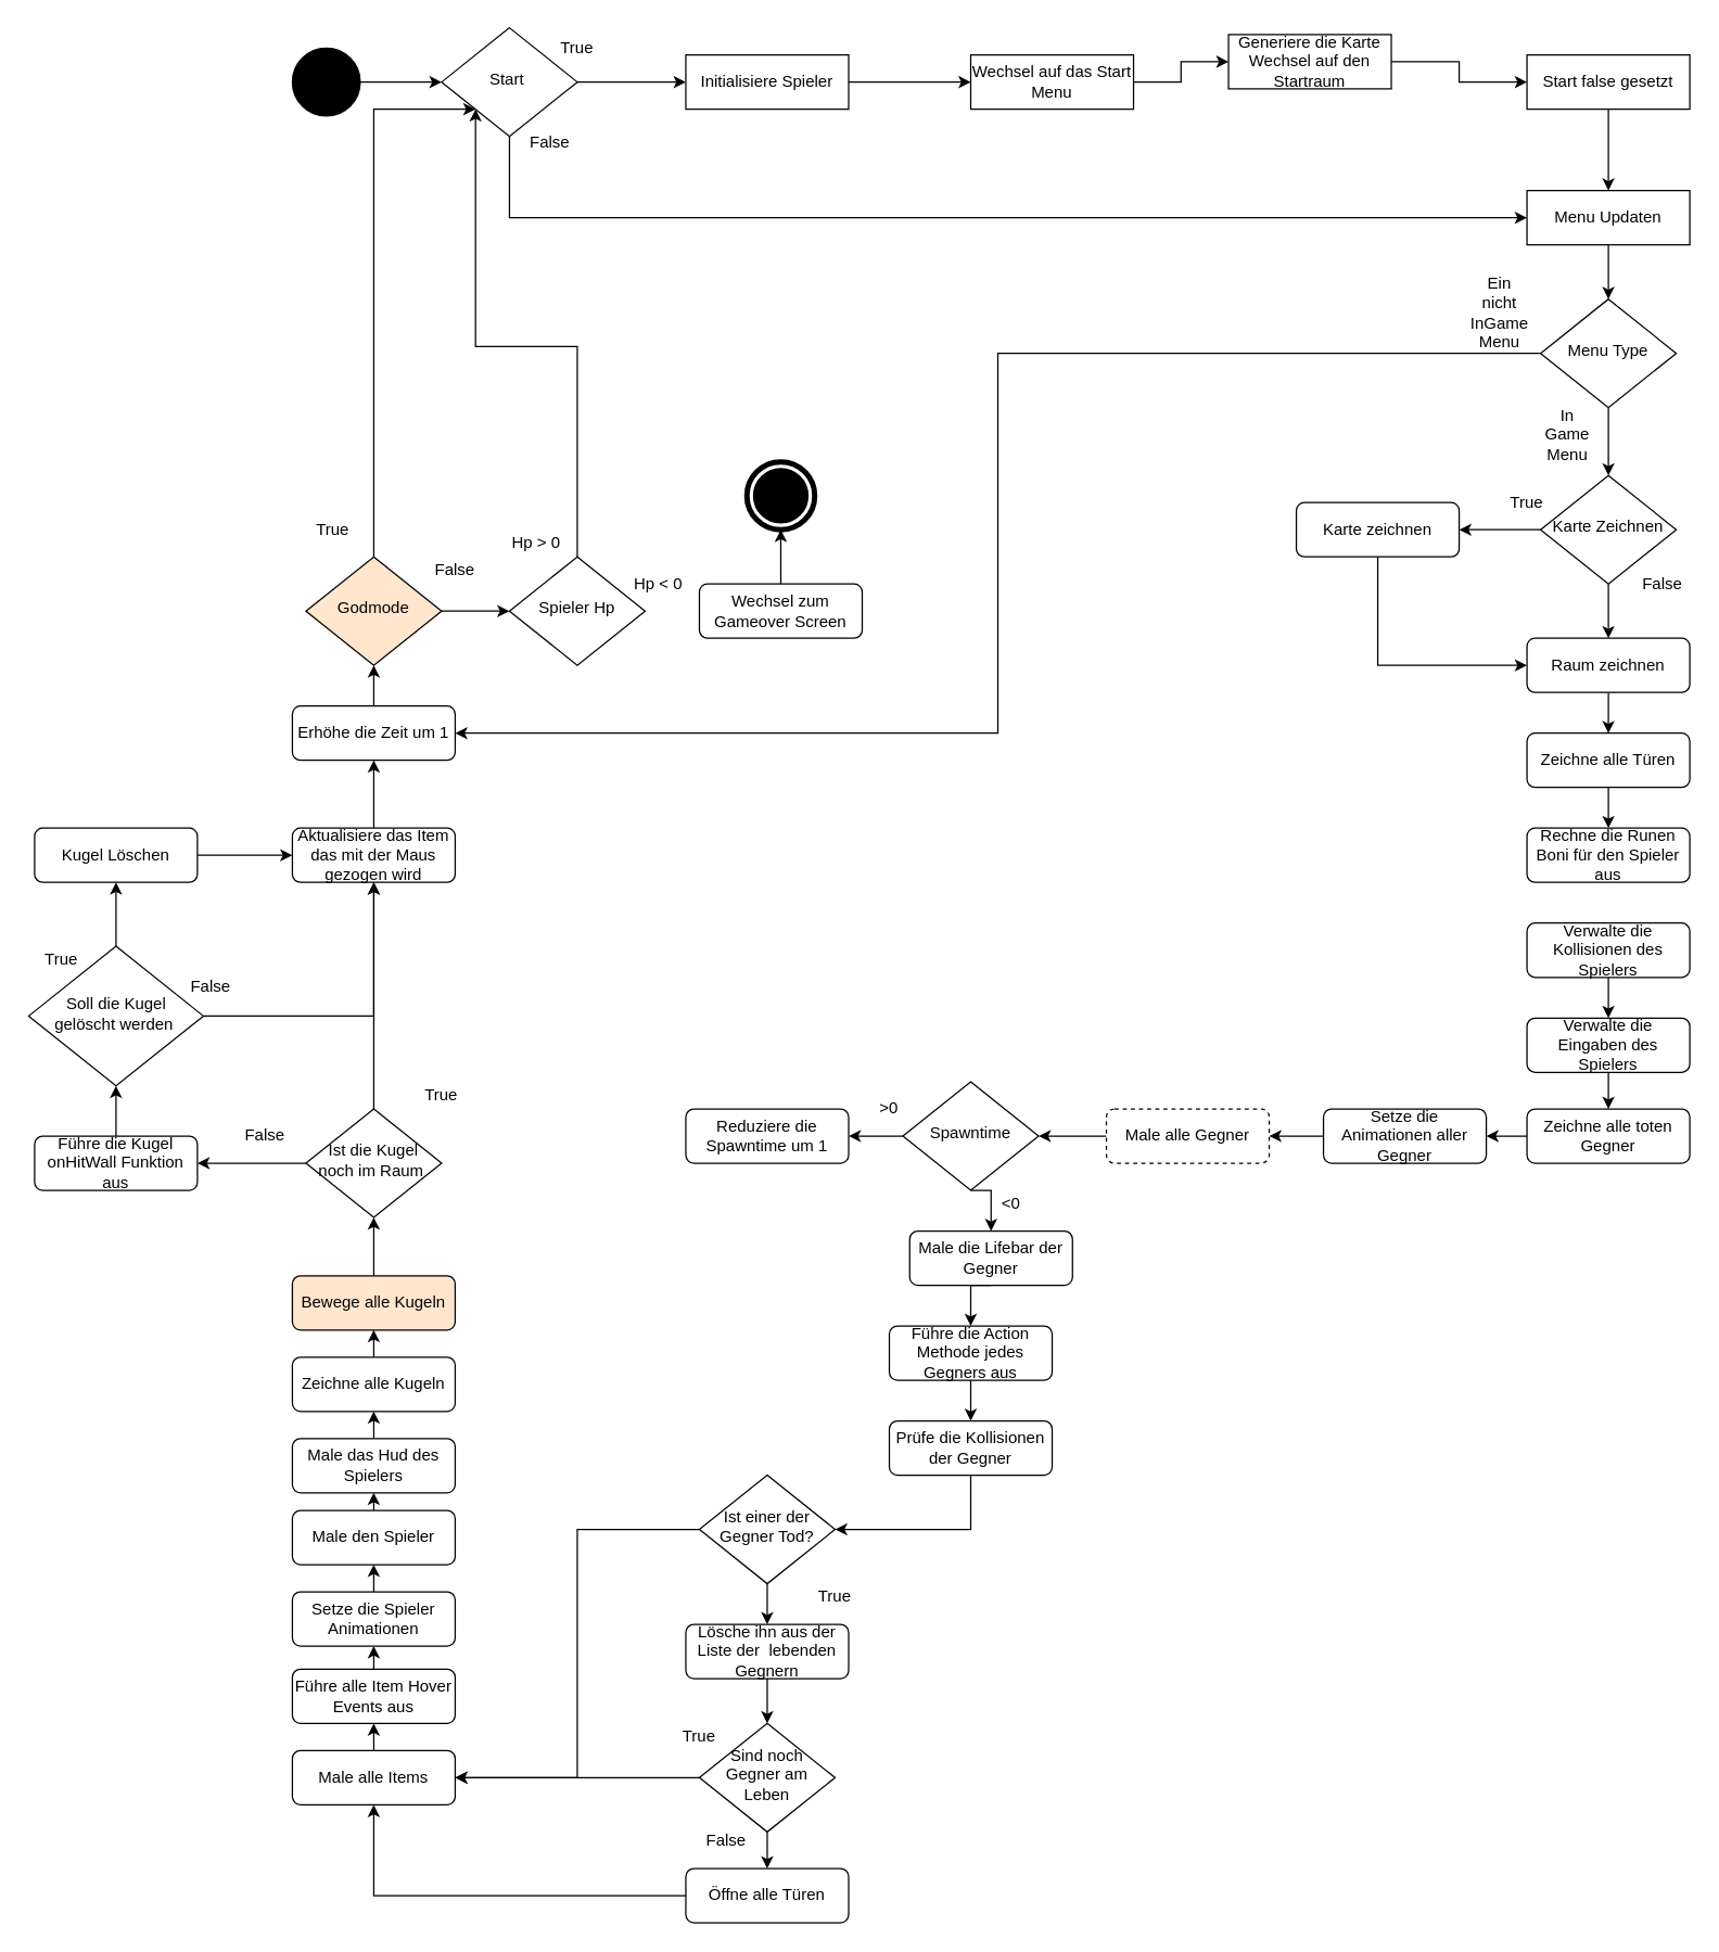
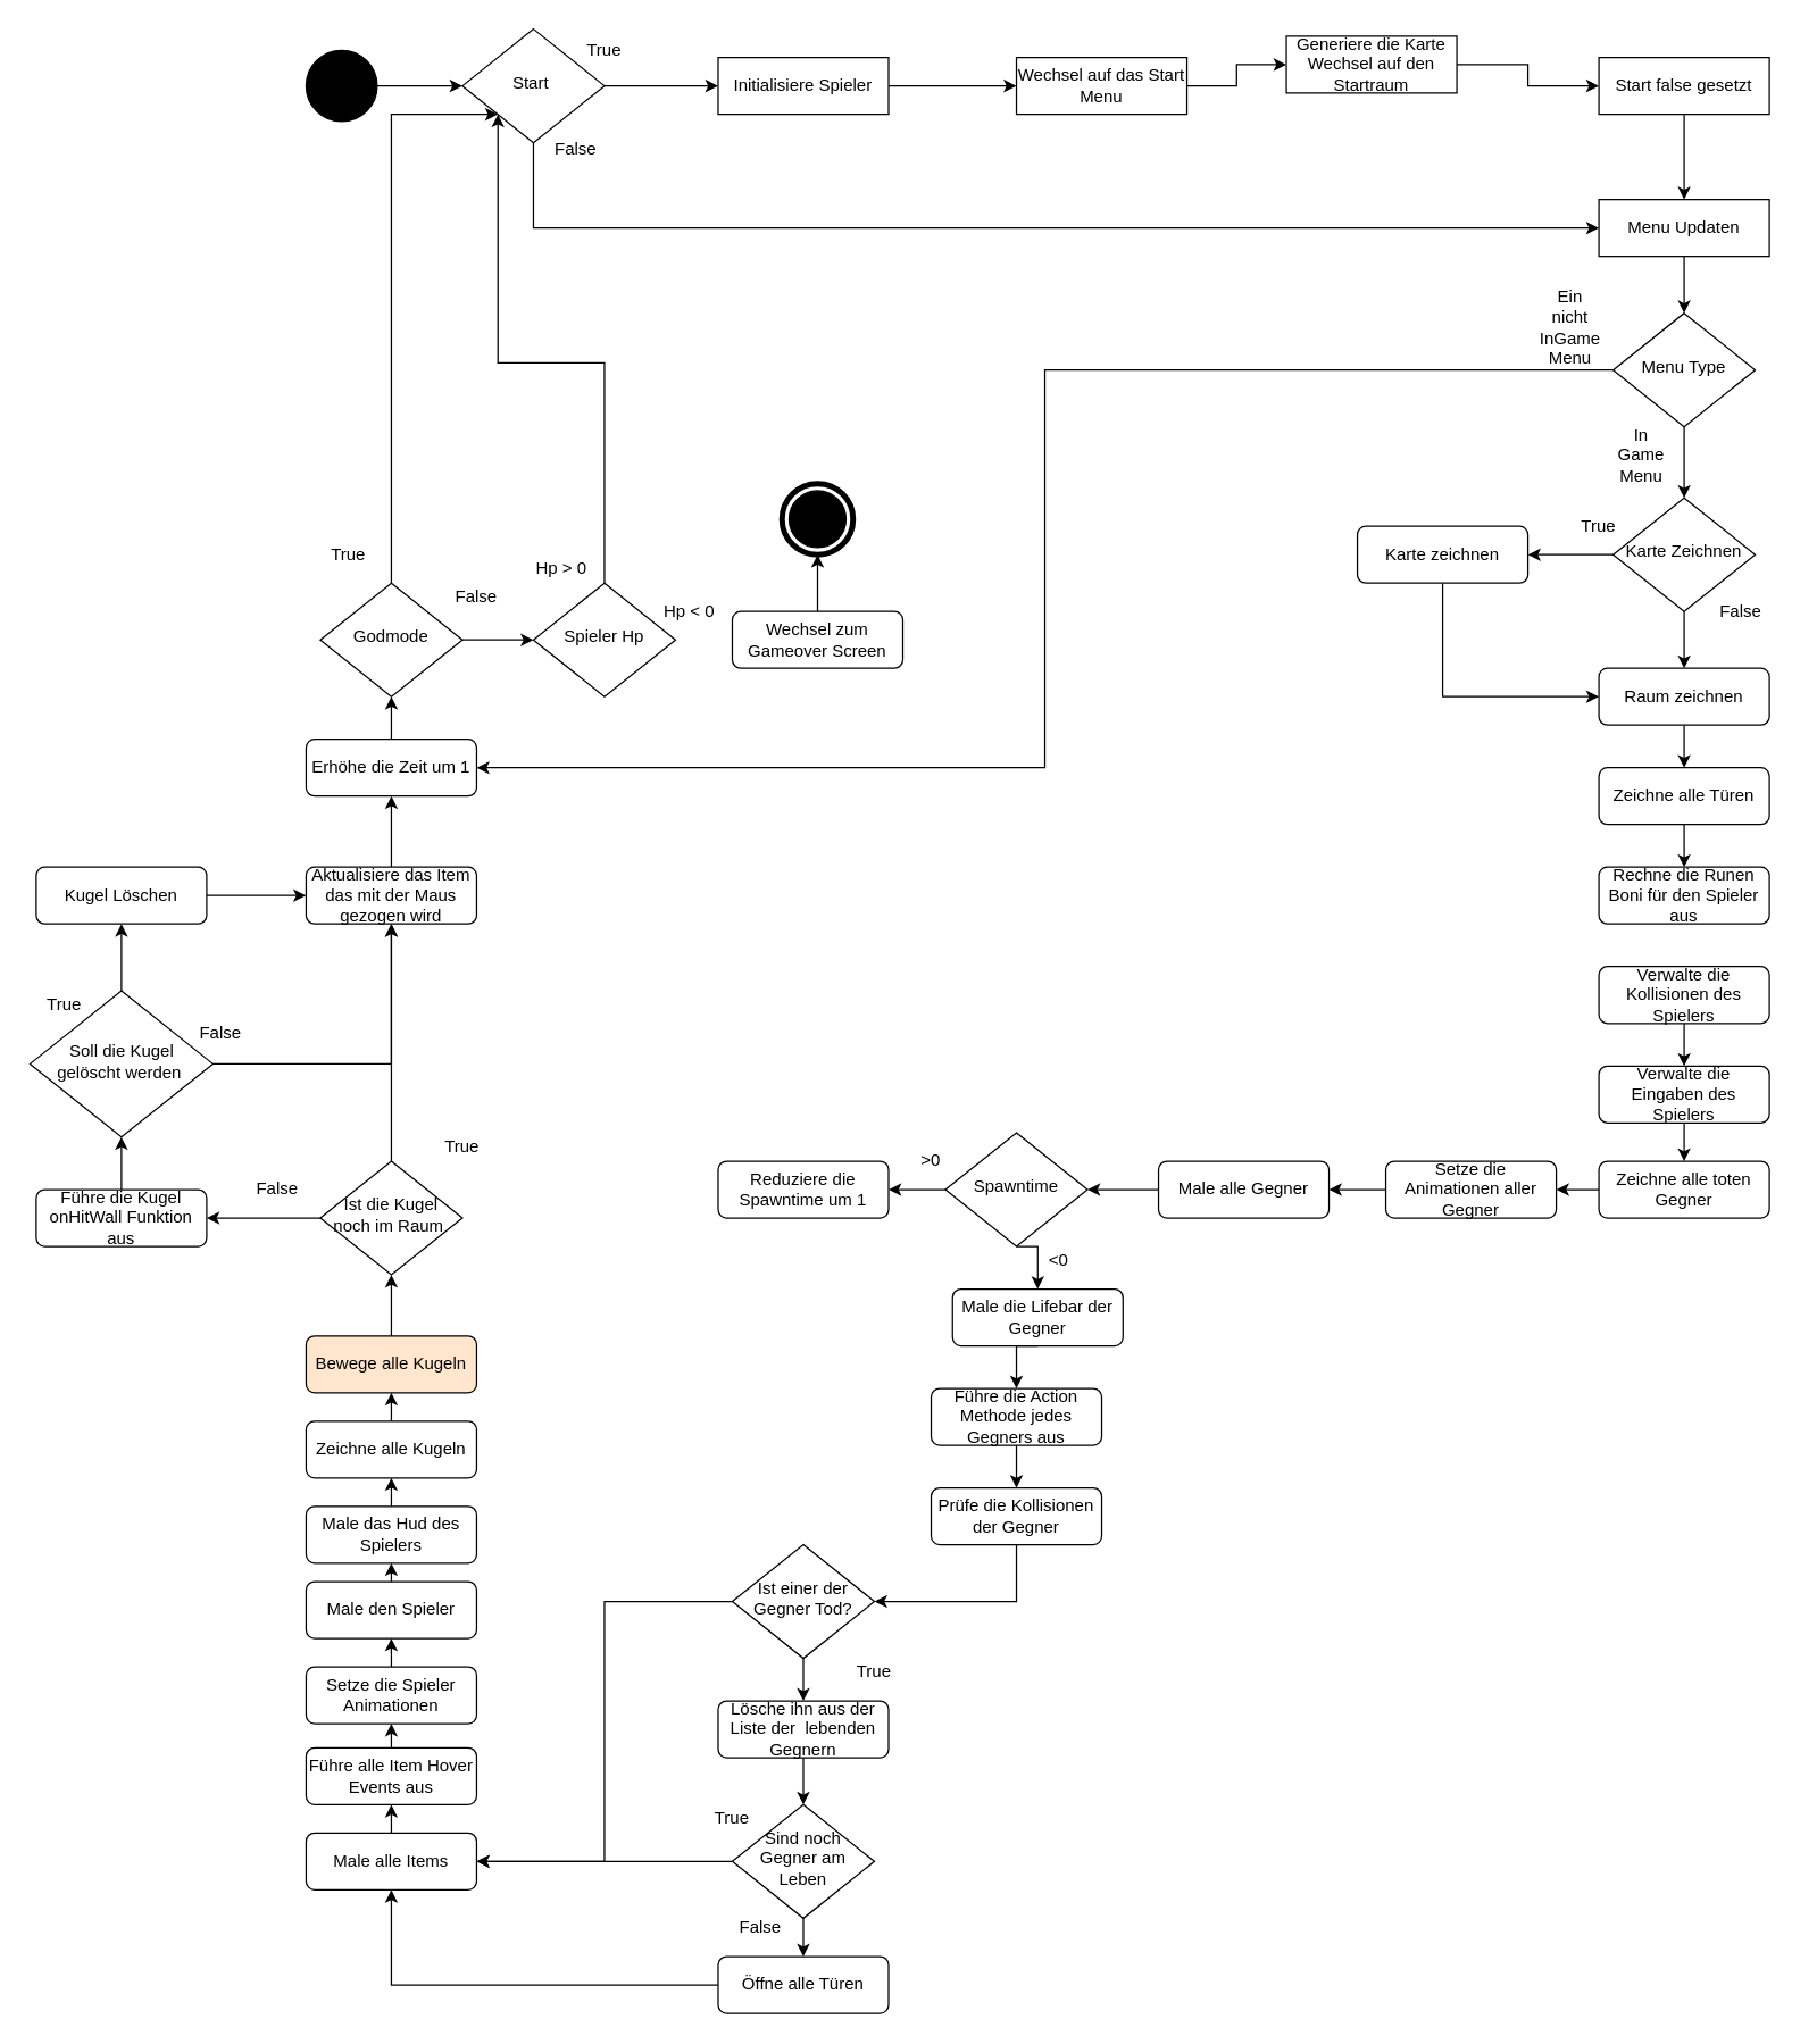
- <mxCell id="53" value="Godmode" style="rhombus;whiteSpace=wrap;html=1;shadow=0;fontFamily=Helvetica;fontSize=12;align=center;strokeWidth=1;spacing=6;spacingTop=-4;fillColor=#ffe6cc;" vertex="1" parent="1"><mxGeometry x="225" y="410" width="100" height="80" as="geometry" /></mxCell>
+ <mxCell id="53" value="Godmode" style="rhombus;whiteSpace=wrap;html=1;shadow=0;fontFamily=Helvetica;fontSize=12;align=center;strokeWidth=1;spacing=6;spacingTop=-4;fillColor=#FFFFFF;" vertex="1" parent="1"><mxGeometry x="225" y="410" width="100" height="80" as="geometry" /></mxCell>
- <mxCell id="71" value="Male alle Gegner" style="rounded=1;whiteSpace=wrap;html=1;fontSize=12;glass=0;strokeWidth=1;shadow=0;fillColor=#FFFFFF;dashed=1;" vertex="1" parent="1"><mxGeometry x="815" y="817" width="120" height="40" as="geometry" /></mxCell>
+ <mxCell id="71" value="Male alle Gegner" style="rounded=1;whiteSpace=wrap;html=1;fontSize=12;glass=0;strokeWidth=1;shadow=0;fillColor=#FFFFFF;" vertex="1" parent="1"><mxGeometry x="815" y="817" width="120" height="40" as="geometry" /></mxCell>
